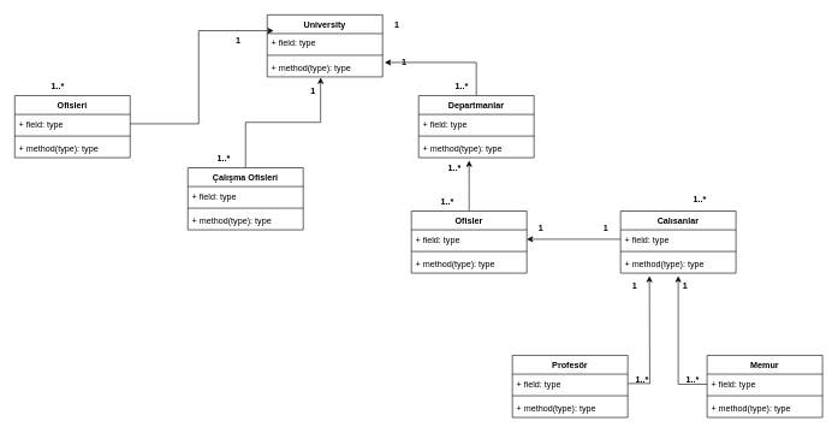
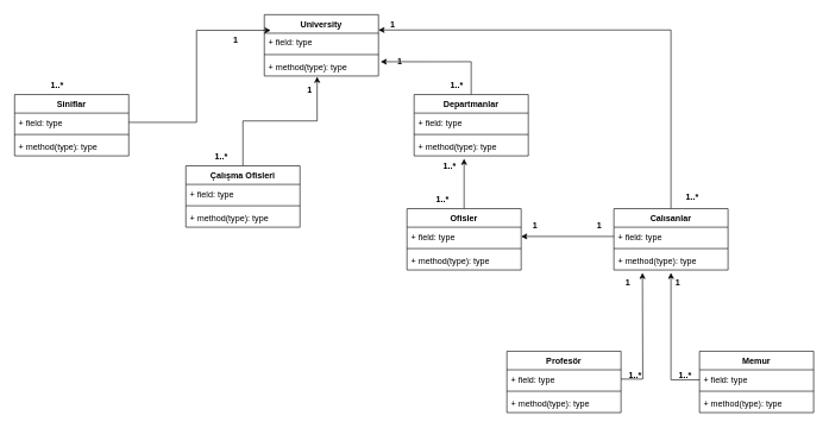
+ <mxCell id="20" style="edgeStyle=orthogonalEdgeStyle;rounded=0;orthogonalLoop=1;jettySize=auto;html=1;entryX=1;entryY=0.25;entryDx=0;entryDy=0;" edge="1" parent="1" source="21" target="2"><mxGeometry relative="1" as="geometry"><Array as="points"><mxPoint x="940" y="42" /></Array></mxGeometry></mxCell>
- <mxCell id="6" value="Ofisleri" style="swimlane;fontStyle=1;align=center;verticalAlign=top;childLayout=stackLayout;horizontal=1;startSize=26;horizontalStack=0;resizeParent=1;resizeParentMax=0;resizeLast=0;collapsible=1;marginBottom=0;" vertex="1" parent="1"><mxGeometry x="20" y="132" width="160" height="86" as="geometry" /></mxCell>
+ <mxCell id="6" value="Siniflar" style="swimlane;fontStyle=1;align=center;verticalAlign=top;childLayout=stackLayout;horizontal=1;startSize=26;horizontalStack=0;resizeParent=1;resizeParentMax=0;resizeLast=0;collapsible=1;marginBottom=0;" vertex="1" parent="1"><mxGeometry x="20" y="132" width="160" height="86" as="geometry" /></mxCell>
